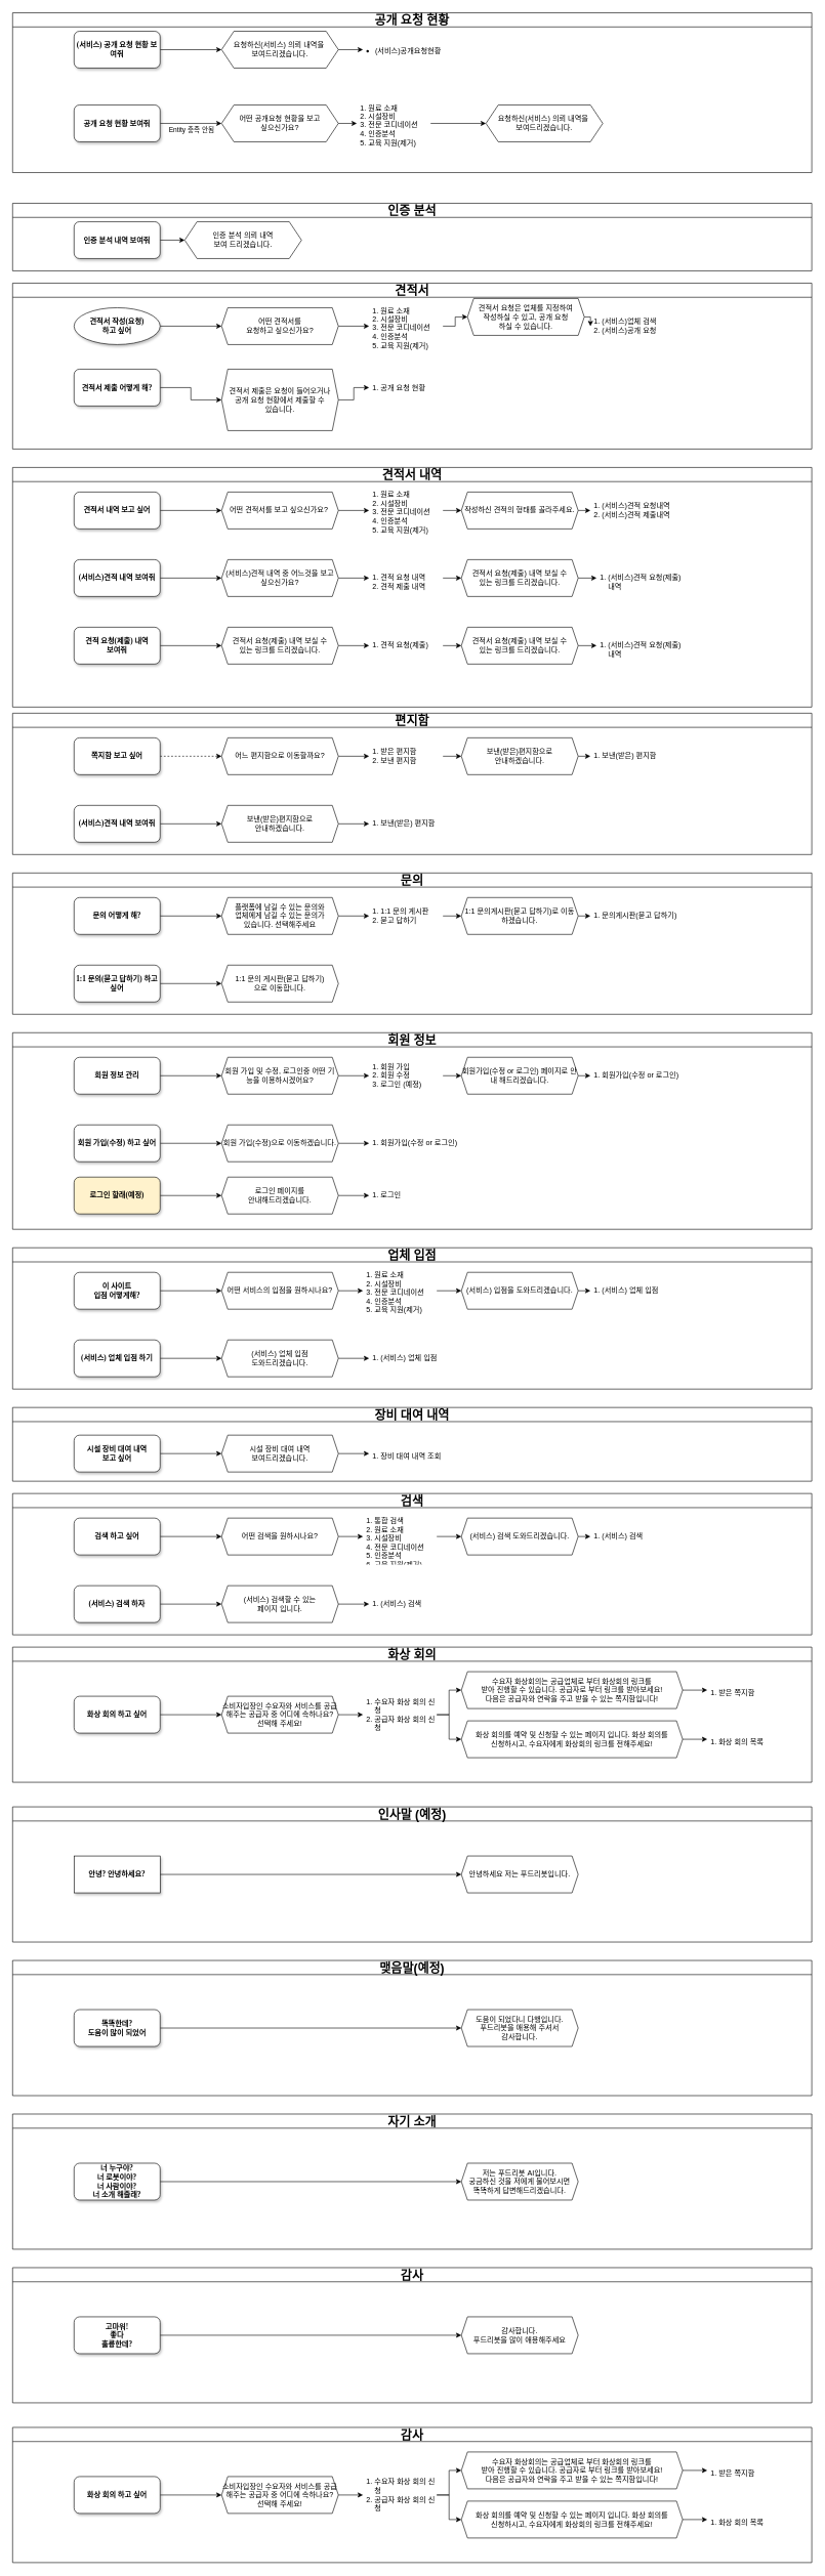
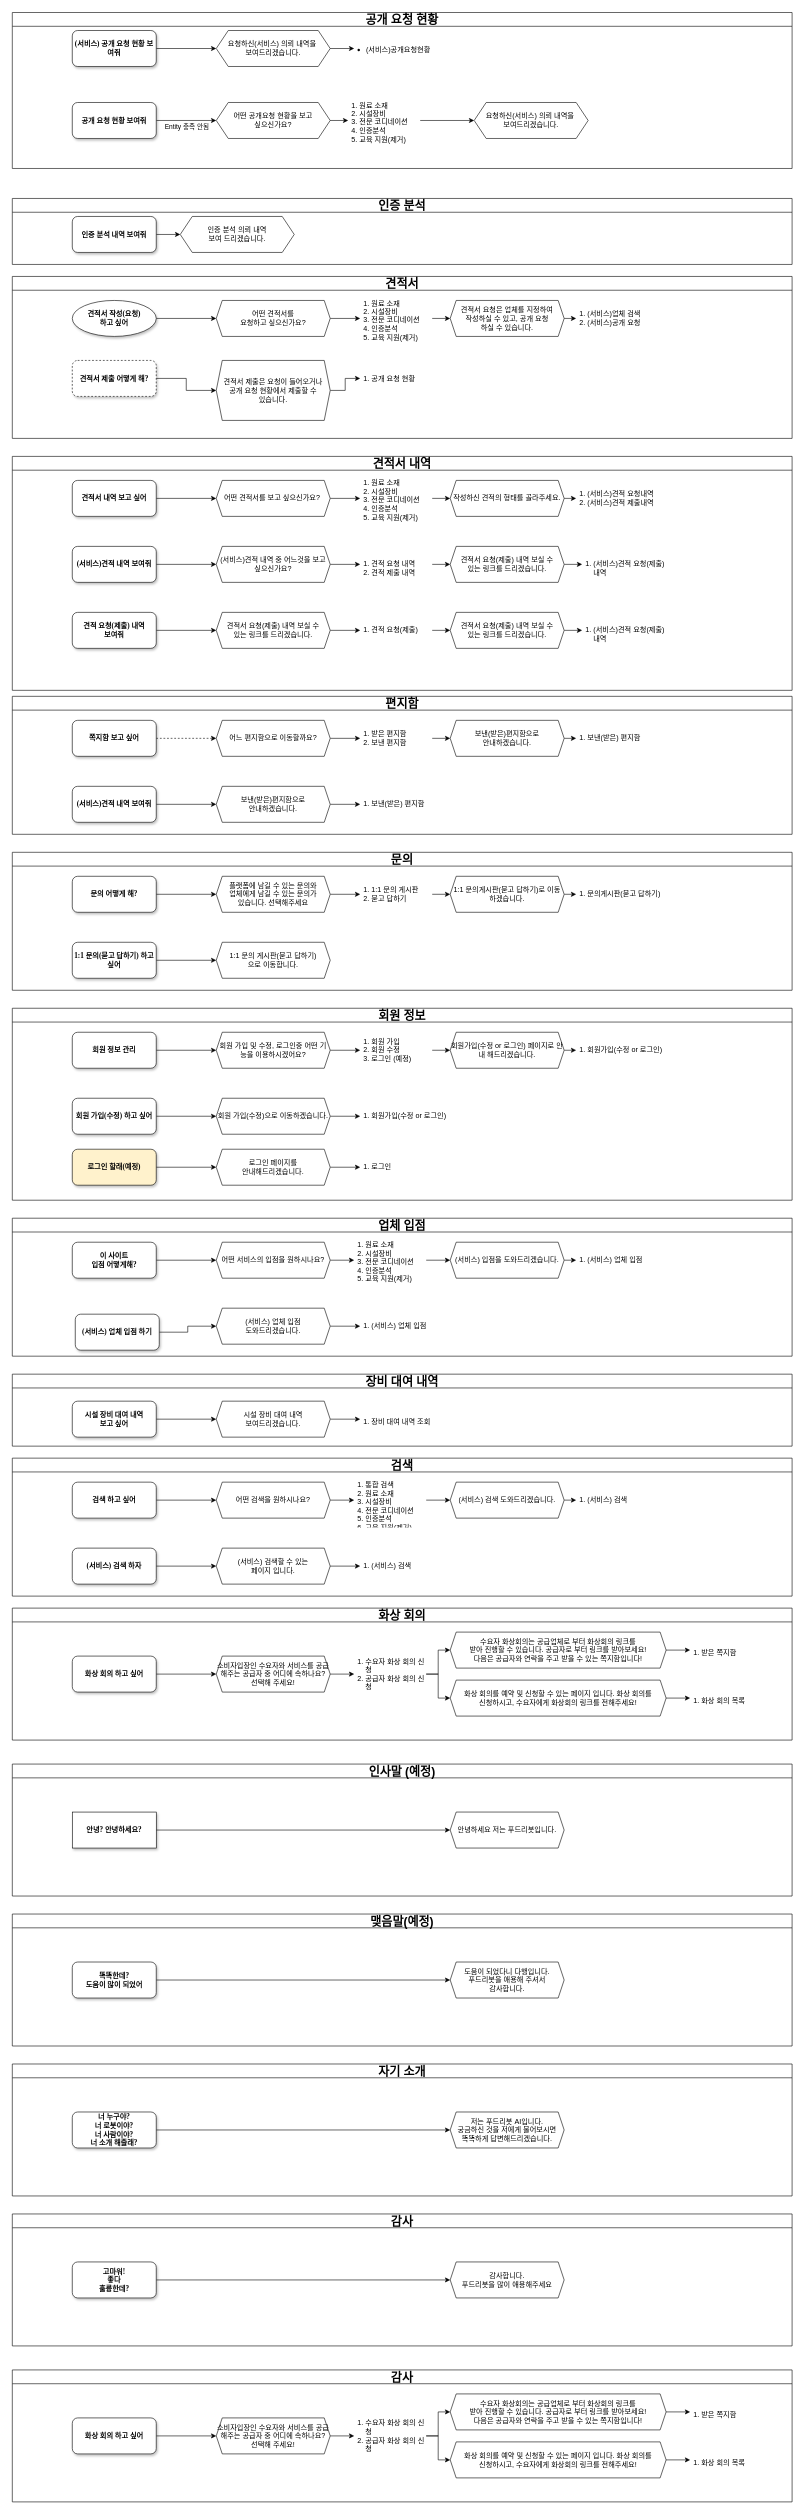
- <mxCell id="33" value="견적서 요청은 업체를 지정하여&lt;br&gt;작성하실 수 있고, 공개 요청&lt;br&gt;하실 수 있습니다." style="shape=hexagon;perimeter=hexagonPerimeter2;whiteSpace=wrap;html=1;fixedSize=1;size=10;" vertex="1" parent="20"><mxGeometry x="740" y="25" width="190" height="60" as="geometry" /></mxCell>
+ <mxCell id="33" value="견적서 요청은 업체를 지정하여&lt;br&gt;작성하실 수 있고, 공개 요청&lt;br&gt;하실 수 있습니다." style="shape=hexagon;perimeter=hexagonPerimeter2;whiteSpace=wrap;html=1;fixedSize=1;size=10;" vertex="1" parent="20"><mxGeometry x="730" y="40" width="190" height="60" as="geometry" /></mxCell>
- <mxCell id="26" value="견적서 제출 어떻게 해?" style="whiteSpace=wrap;html=1;rounded=1;shadow=1;labelBackgroundColor=none;strokeWidth=1;fontFamily=Verdana;fontSize=12;align=center;fontStyle=1" vertex="1" parent="20"><mxGeometry x="100" y="140" width="140" height="60" as="geometry" /></mxCell>
+ <mxCell id="26" value="견적서 제출 어떻게 해?" style="whiteSpace=wrap;html=1;rounded=1;shadow=1;labelBackgroundColor=none;strokeWidth=1;fontFamily=Verdana;fontSize=12;align=center;fontStyle=1;dashed=1;" vertex="1" parent="20"><mxGeometry x="100" y="140" width="140" height="60" as="geometry" /></mxCell>
- <mxCell id="120" value="(서비스) 업체 입점 하기" style="whiteSpace=wrap;html=1;rounded=1;shadow=1;labelBackgroundColor=none;strokeWidth=1;fontFamily=Verdana;fontSize=12;align=center;fontStyle=1" vertex="1" parent="111"><mxGeometry x="100" y="150" width="140" height="60" as="geometry" /></mxCell>
+ <mxCell id="120" value="(서비스) 업체 입점 하기" style="whiteSpace=wrap;html=1;rounded=1;shadow=1;labelBackgroundColor=none;strokeWidth=1;fontFamily=Verdana;fontSize=12;align=center;fontStyle=1" vertex="1" parent="111"><mxGeometry x="105" y="160" width="140" height="60" as="geometry" /></mxCell>
